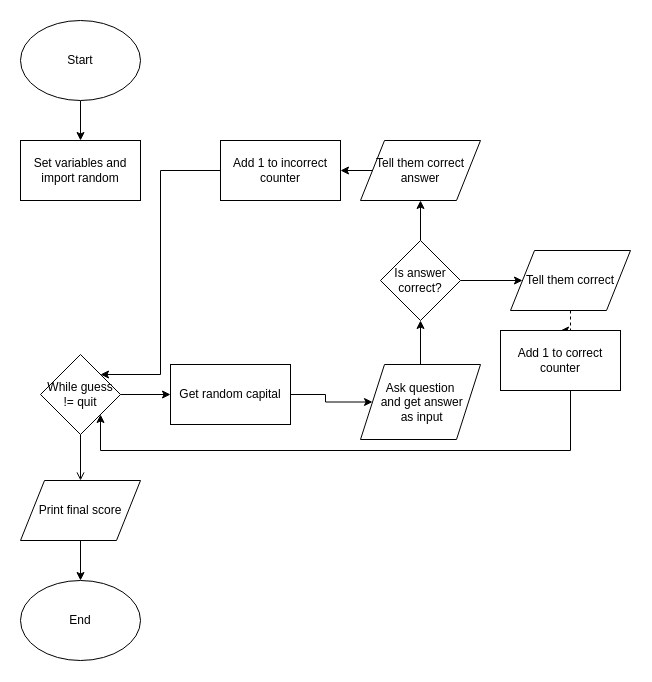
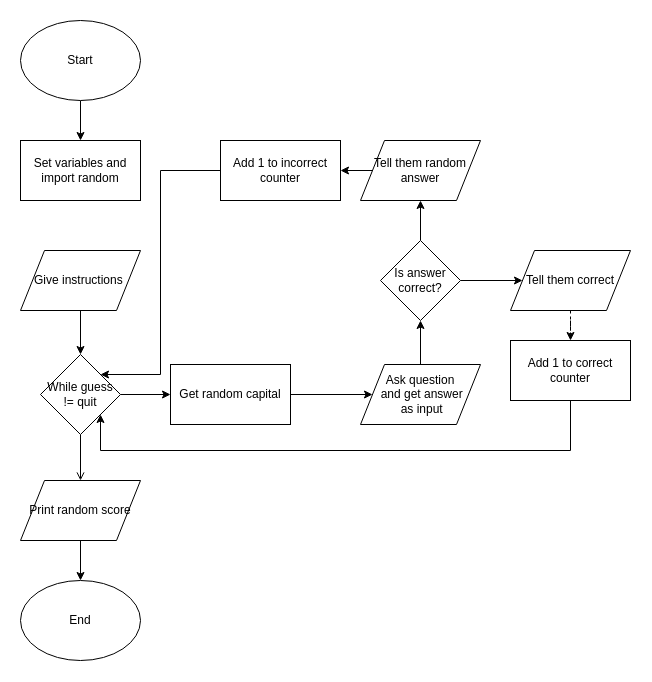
- <mxCell id="25" value="Tell them correct answer" style="shape=parallelogram;perimeter=parallelogramPerimeter;whiteSpace=wrap;html=1;" vertex="1" parent="1"><mxGeometry x="360" y="140" width="120" height="60" as="geometry" /></mxCell>
+ <mxCell id="25" value="Tell them random answer" style="shape=parallelogram;perimeter=parallelogramPerimeter;whiteSpace=wrap;html=1;" vertex="1" parent="1"><mxGeometry x="360" y="140" width="120" height="60" as="geometry" /></mxCell>
+ <mxCell id="6" value="Give instructions&amp;nbsp;" style="shape=parallelogram;perimeter=parallelogramPerimeter;whiteSpace=wrap;html=1;" vertex="1" parent="1"><mxGeometry x="20" y="250" width="120" height="60" as="geometry" /></mxCell>
+ <mxCell id="5" style="edgeStyle=orthogonalEdgeStyle;rounded=0;orthogonalLoop=1;jettySize=auto;html=1;entryX=0.5;entryY=0;entryDx=0;entryDy=0;" edge="1" parent="1" source="6" target="9"><mxGeometry relative="1" as="geometry" /></mxCell>
- <mxCell id="23" value="Add 1 to correct counter" style="rounded=0;whiteSpace=wrap;html=1;" vertex="1" parent="1"><mxGeometry x="500" y="330" width="120" height="60" as="geometry" /></mxCell>
+ <mxCell id="23" value="Add 1 to correct counter" style="rounded=0;whiteSpace=wrap;html=1;" vertex="1" parent="1"><mxGeometry x="510" y="340" width="120" height="60" as="geometry" /></mxCell>
- <mxCell id="13" value="Ask question&lt;br&gt;&amp;nbsp;and get answer&lt;br&gt;&amp;nbsp;as input" style="shape=parallelogram;perimeter=parallelogramPerimeter;whiteSpace=wrap;html=1;" vertex="1" parent="1"><mxGeometry x="360" y="364" width="120" height="75" as="geometry" /></mxCell>
+ <mxCell id="13" value="Ask question&lt;br&gt;&amp;nbsp;and get answer&lt;br&gt;&amp;nbsp;as input" style="shape=parallelogram;perimeter=parallelogramPerimeter;whiteSpace=wrap;html=1;" vertex="1" parent="1"><mxGeometry x="360" y="364" width="120" height="60" as="geometry" /></mxCell>
- <mxCell id="15" value="Print final score" style="shape=parallelogram;perimeter=parallelogramPerimeter;whiteSpace=wrap;html=1;" vertex="1" parent="1"><mxGeometry x="20" y="480" width="120" height="60" as="geometry" /></mxCell>
+ <mxCell id="15" value="Print random score" style="shape=parallelogram;perimeter=parallelogramPerimeter;whiteSpace=wrap;html=1;" vertex="1" parent="1"><mxGeometry x="20" y="480" width="120" height="60" as="geometry" /></mxCell>
